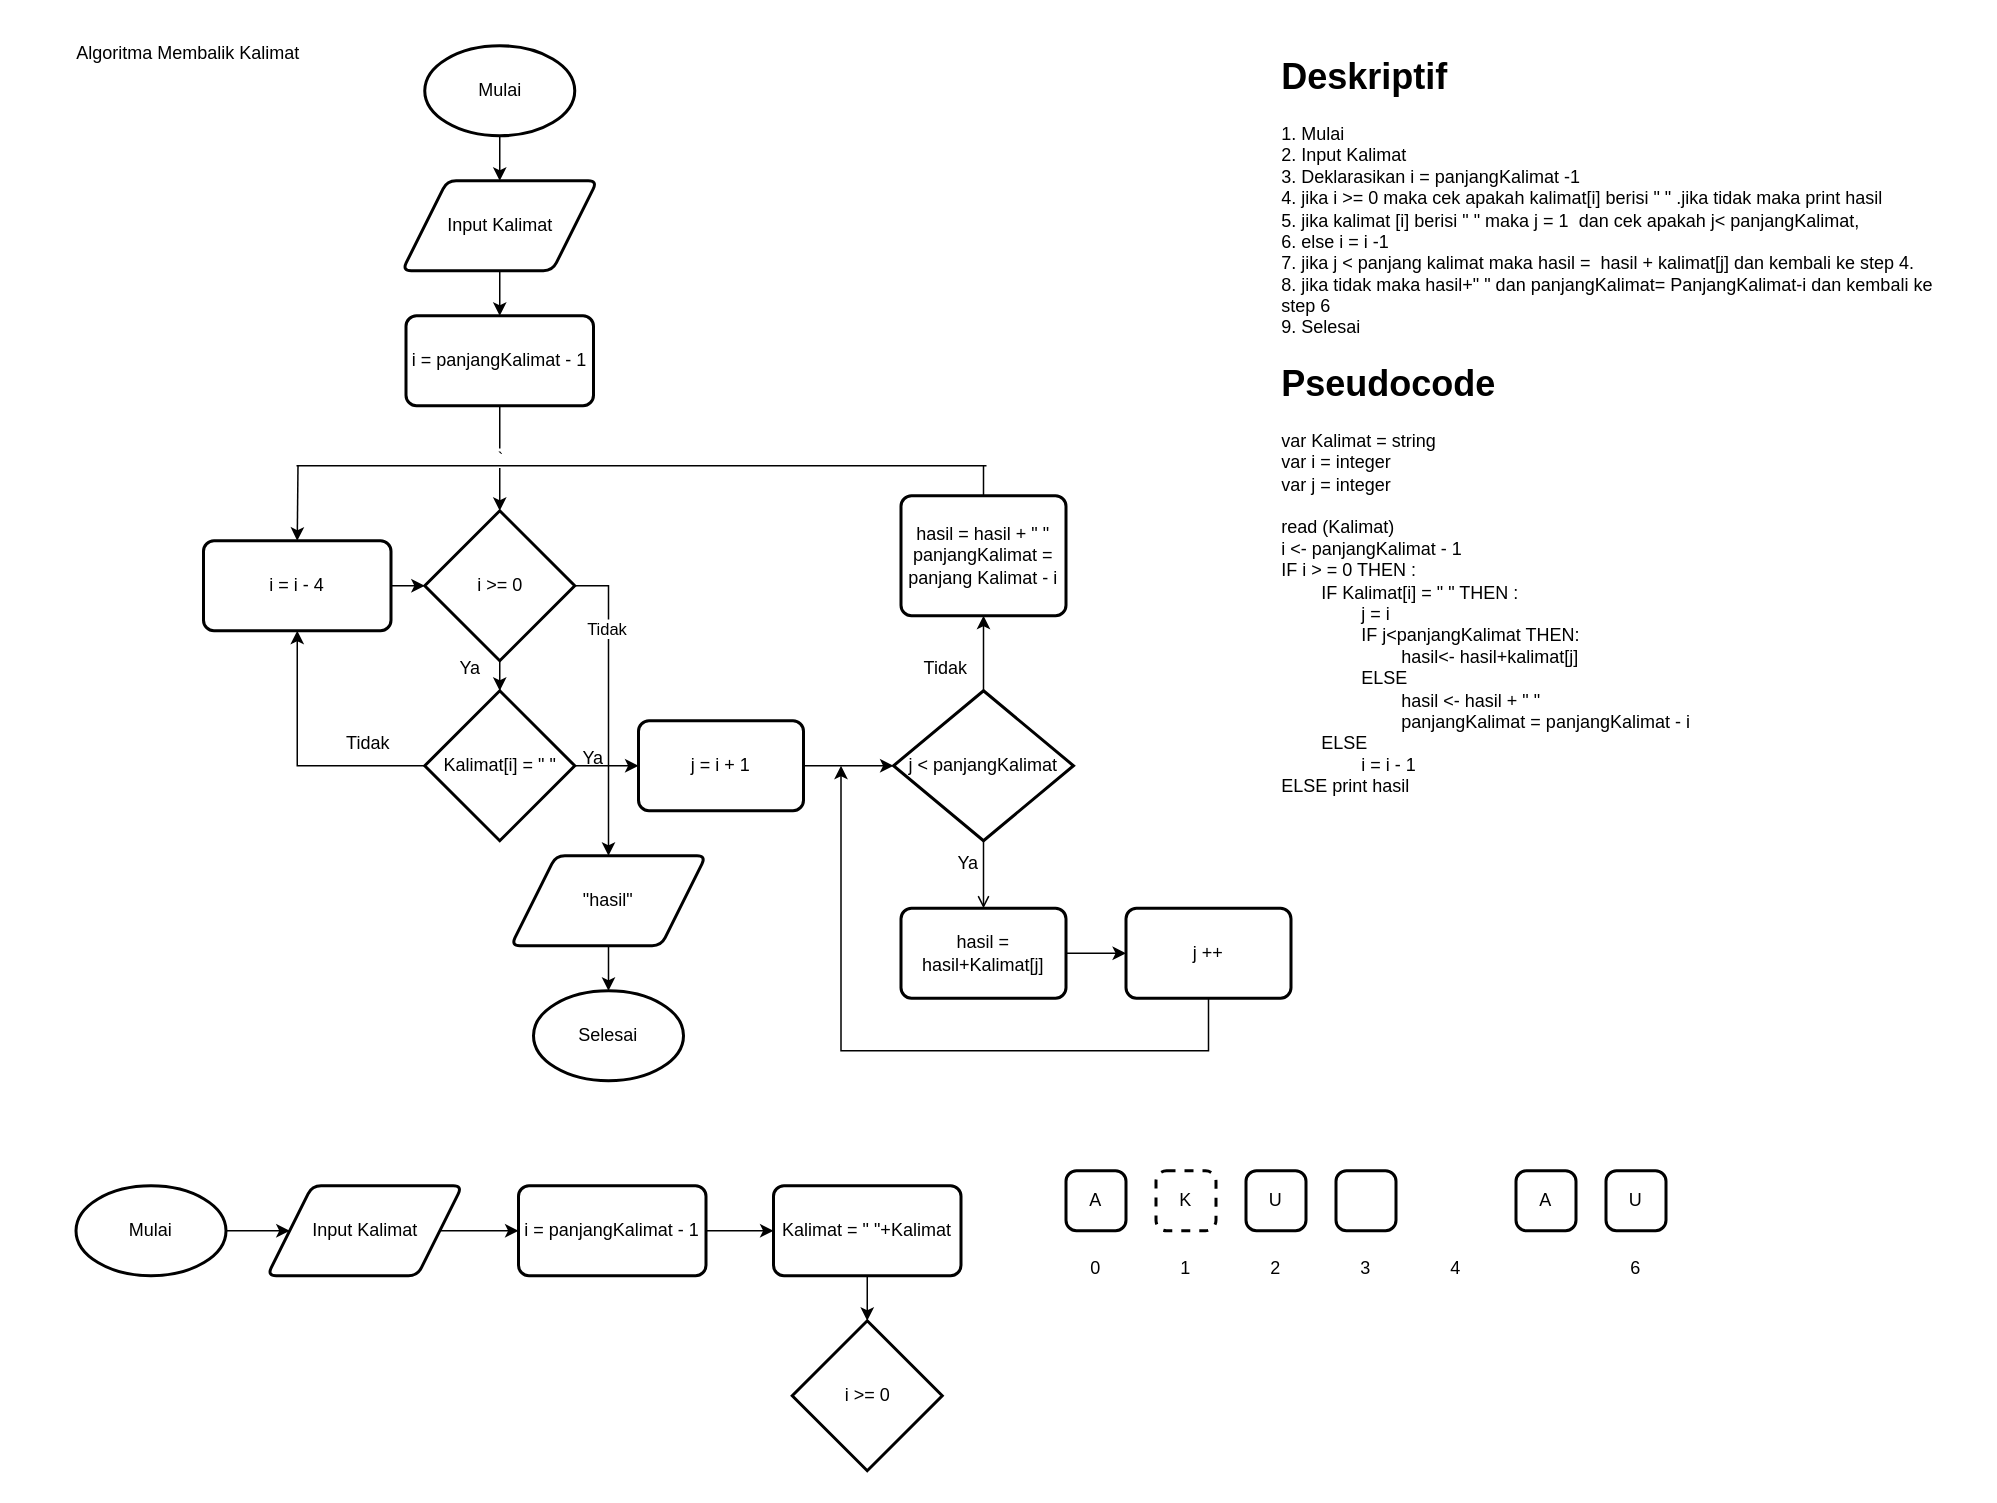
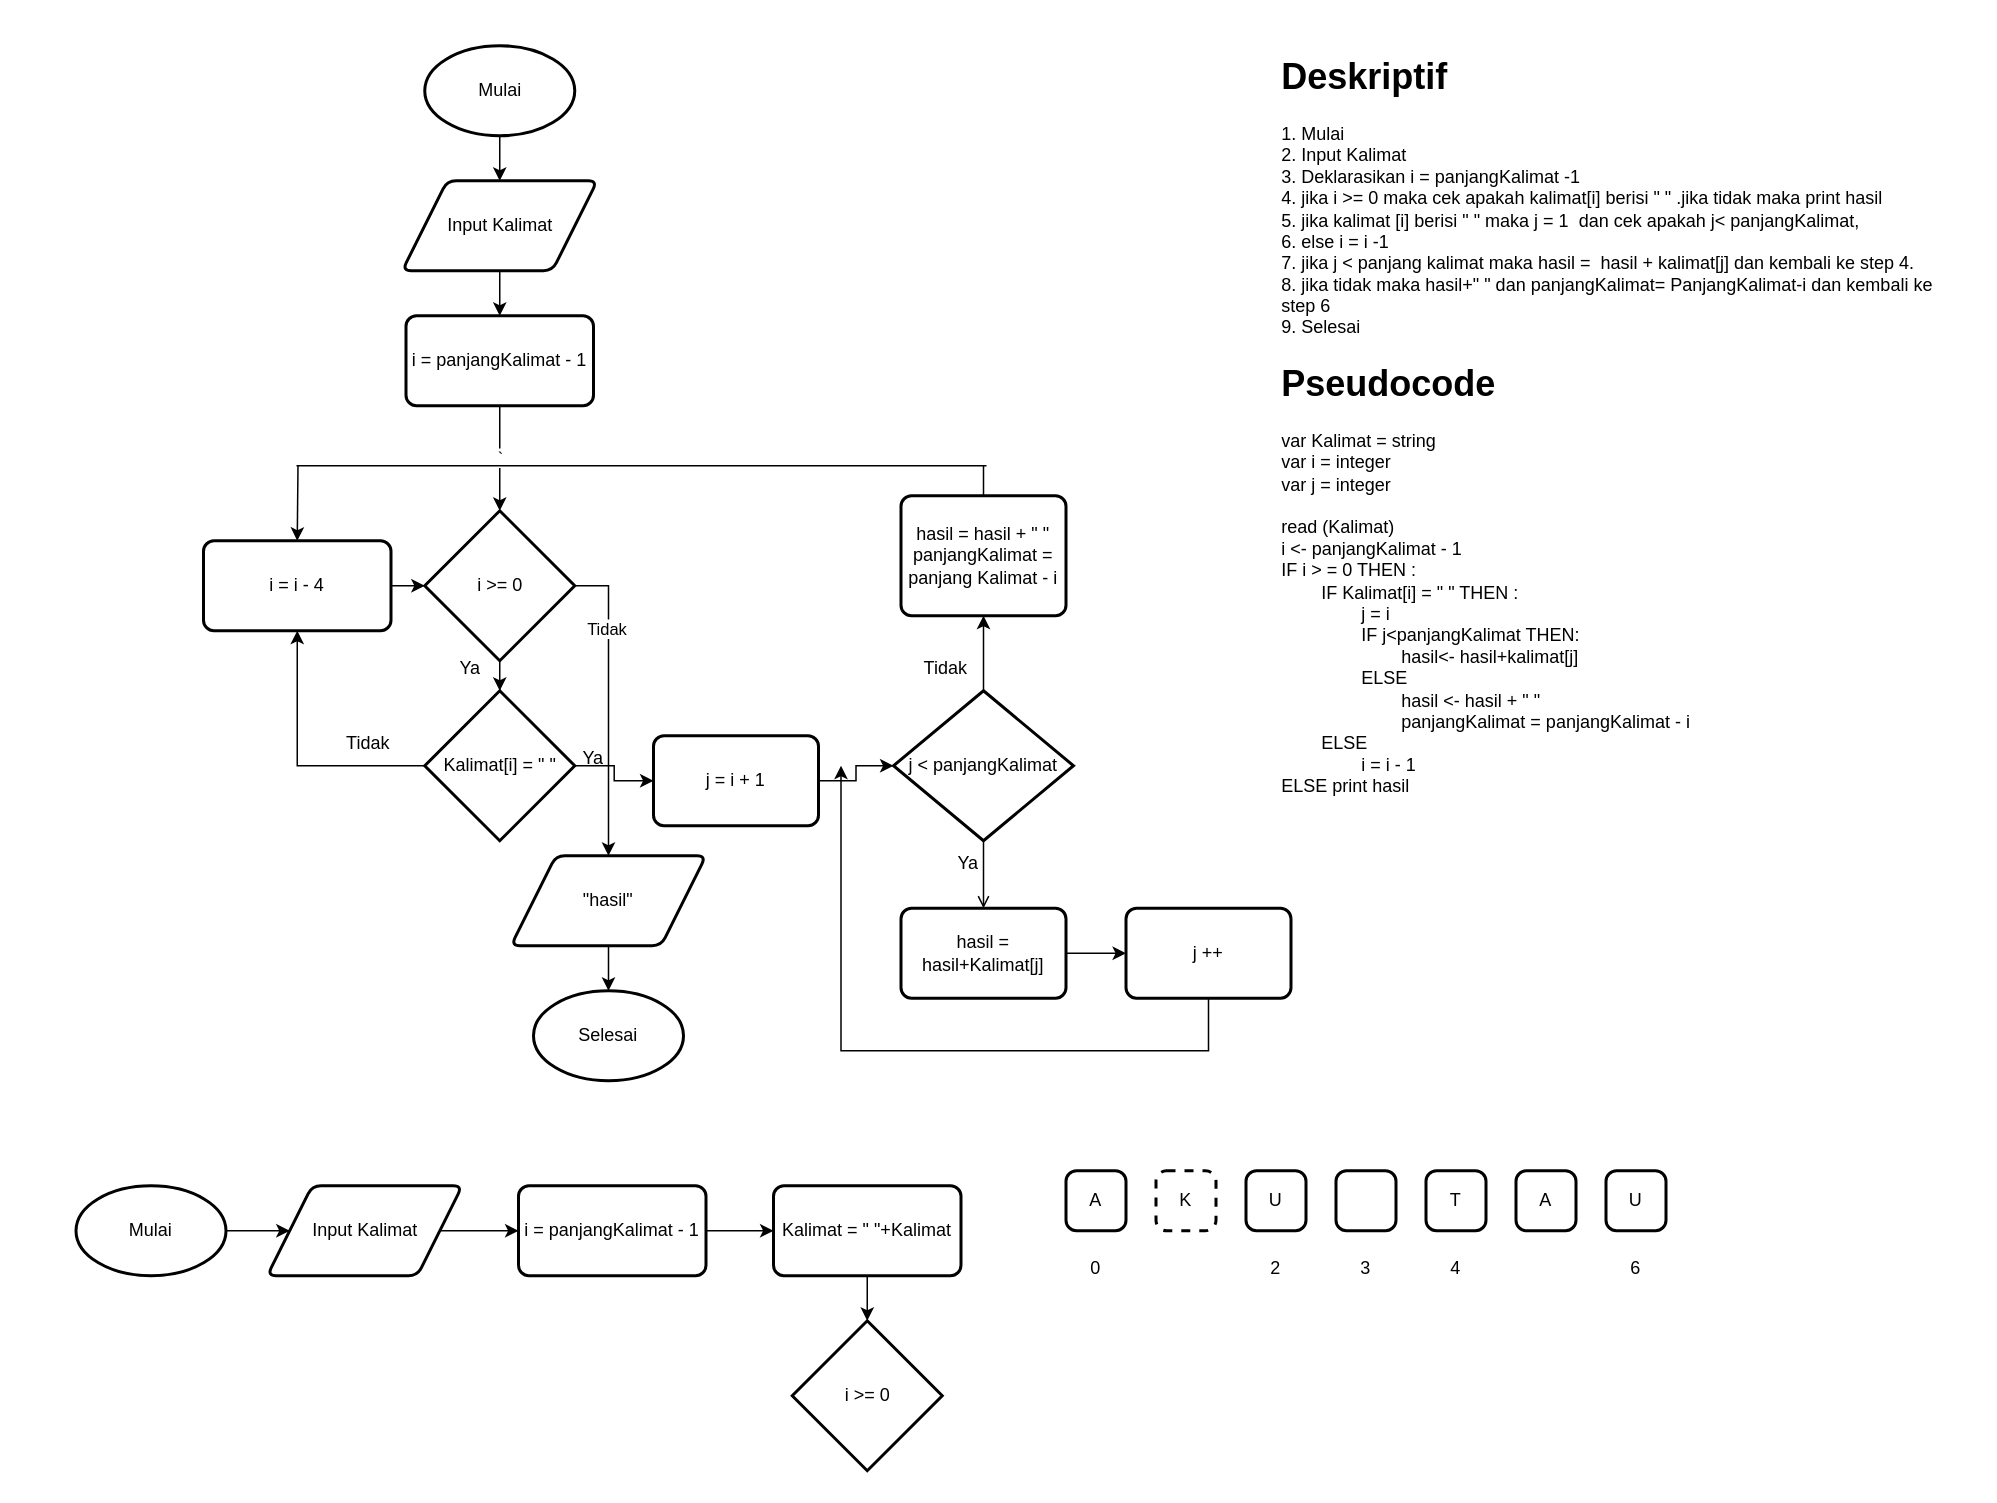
- <mxCell id="2" value="Algoritma Membalik Kalimat" style="text;html=1;strokeColor=none;fillColor=none;align=center;verticalAlign=middle;whiteSpace=wrap;rounded=0;" parent="1" vertex="1"><mxGeometry width="210" height="30" as="geometry" x="20" y="20" /></mxCell>
- <mxCell id="19" value="j = i + 1" style="rounded=1;whiteSpace=wrap;html=1;absoluteArcSize=1;arcSize=14;strokeWidth=2;" parent="1" vertex="1"><mxGeometry x="425" y="480" width="110" height="60" as="geometry" /></mxCell>
+ <mxCell id="19" value="j = i + 1" style="rounded=1;whiteSpace=wrap;html=1;absoluteArcSize=1;arcSize=14;strokeWidth=2;" parent="1" vertex="1"><mxGeometry x="435" y="490" width="110" height="60" as="geometry" /></mxCell>
+ <mxCell id="53" value="T" style="rounded=1;whiteSpace=wrap;html=1;absoluteArcSize=1;arcSize=14;strokeWidth=2;" vertex="1" parent="1"><mxGeometry x="950" y="780" width="40" height="40" as="geometry" /></mxCell>
- <mxCell id="57" value="1" style="text;html=1;strokeColor=none;fillColor=none;align=center;verticalAlign=middle;whiteSpace=wrap;rounded=0;" vertex="1" parent="1"><mxGeometry x="760" y="830" width="60" height="30" as="geometry" /></mxCell>
